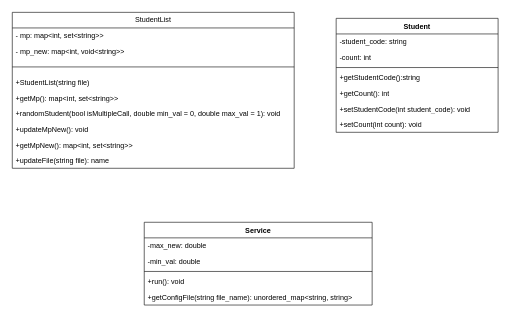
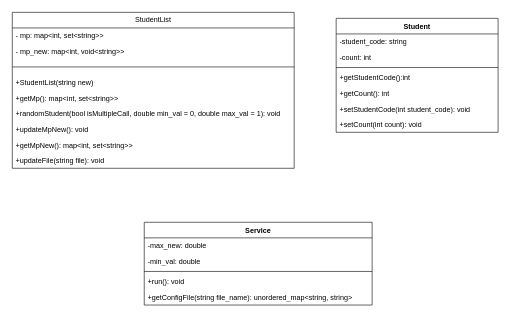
- <mxCell id="22" value="+getStudentCode():string" style="text;strokeColor=none;fillColor=none;align=left;verticalAlign=top;spacingLeft=4;spacingRight=4;overflow=hidden;rotatable=0;points=[[0,0.5],[1,0.5]];portConstraint=eastwest;whiteSpace=wrap;html=1;" vertex="1" parent="18"><mxGeometry y="86" width="270" height="26" as="geometry" /></mxCell>
+ <mxCell id="22" value="+getStudentCode():int" style="text;strokeColor=none;fillColor=none;align=left;verticalAlign=top;spacingLeft=4;spacingRight=4;overflow=hidden;rotatable=0;points=[[0,0.5],[1,0.5]];portConstraint=eastwest;whiteSpace=wrap;html=1;" vertex="1" parent="18"><mxGeometry y="86" width="270" height="26" as="geometry" /></mxCell>
- <mxCell id="12" value="+StudentList(string file)" style="text;strokeColor=none;fillColor=none;align=left;verticalAlign=top;spacingLeft=4;spacingRight=4;overflow=hidden;rotatable=0;points=[[0,0.5],[1,0.5]];portConstraint=eastwest;whiteSpace=wrap;html=1;" vertex="1" parent="8"><mxGeometry y="104" width="470" height="26" as="geometry" /></mxCell>
+ <mxCell id="12" value="+StudentList(string new)" style="text;strokeColor=none;fillColor=none;align=left;verticalAlign=top;spacingLeft=4;spacingRight=4;overflow=hidden;rotatable=0;points=[[0,0.5],[1,0.5]];portConstraint=eastwest;whiteSpace=wrap;html=1;" vertex="1" parent="8"><mxGeometry y="104" width="470" height="26" as="geometry" /></mxCell>
- <mxCell id="17" value="+updateFile(string file): name" style="text;strokeColor=none;fillColor=none;align=left;verticalAlign=top;spacingLeft=4;spacingRight=4;overflow=hidden;rotatable=0;points=[[0,0.5],[1,0.5]];portConstraint=eastwest;whiteSpace=wrap;html=1;" vertex="1" parent="8"><mxGeometry y="234" width="470" height="26" as="geometry" /></mxCell>
+ <mxCell id="17" value="+updateFile(string file): void" style="text;strokeColor=none;fillColor=none;align=left;verticalAlign=top;spacingLeft=4;spacingRight=4;overflow=hidden;rotatable=0;points=[[0,0.5],[1,0.5]];portConstraint=eastwest;whiteSpace=wrap;html=1;" vertex="1" parent="8"><mxGeometry y="234" width="470" height="26" as="geometry" /></mxCell>
